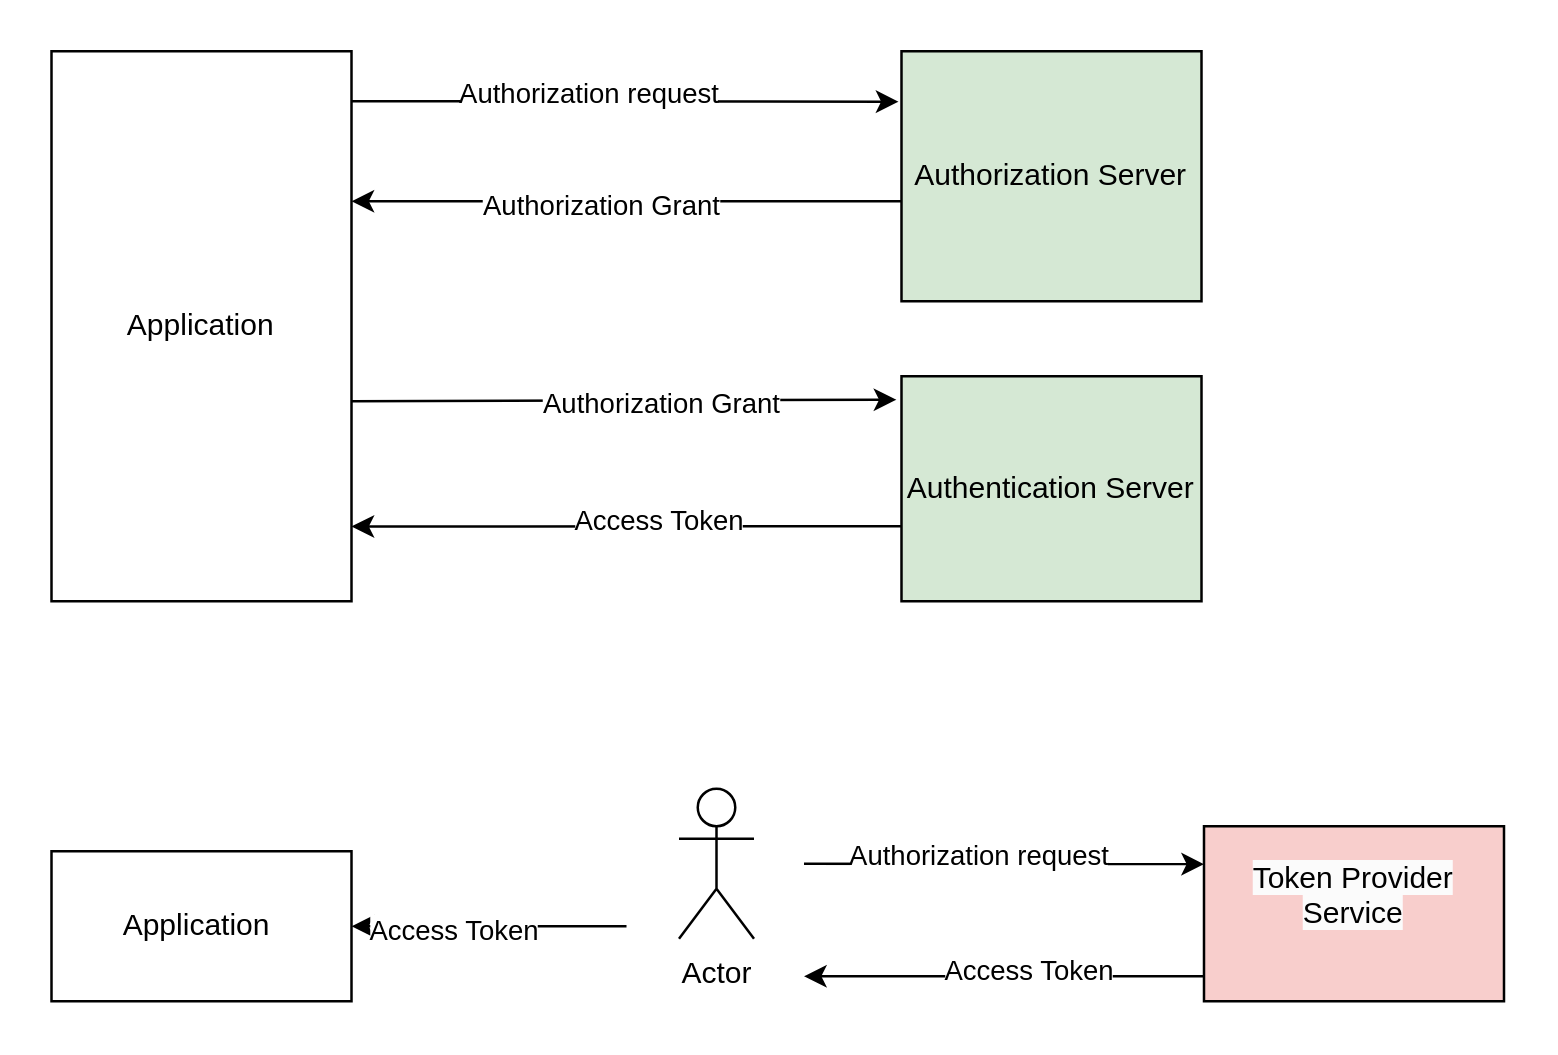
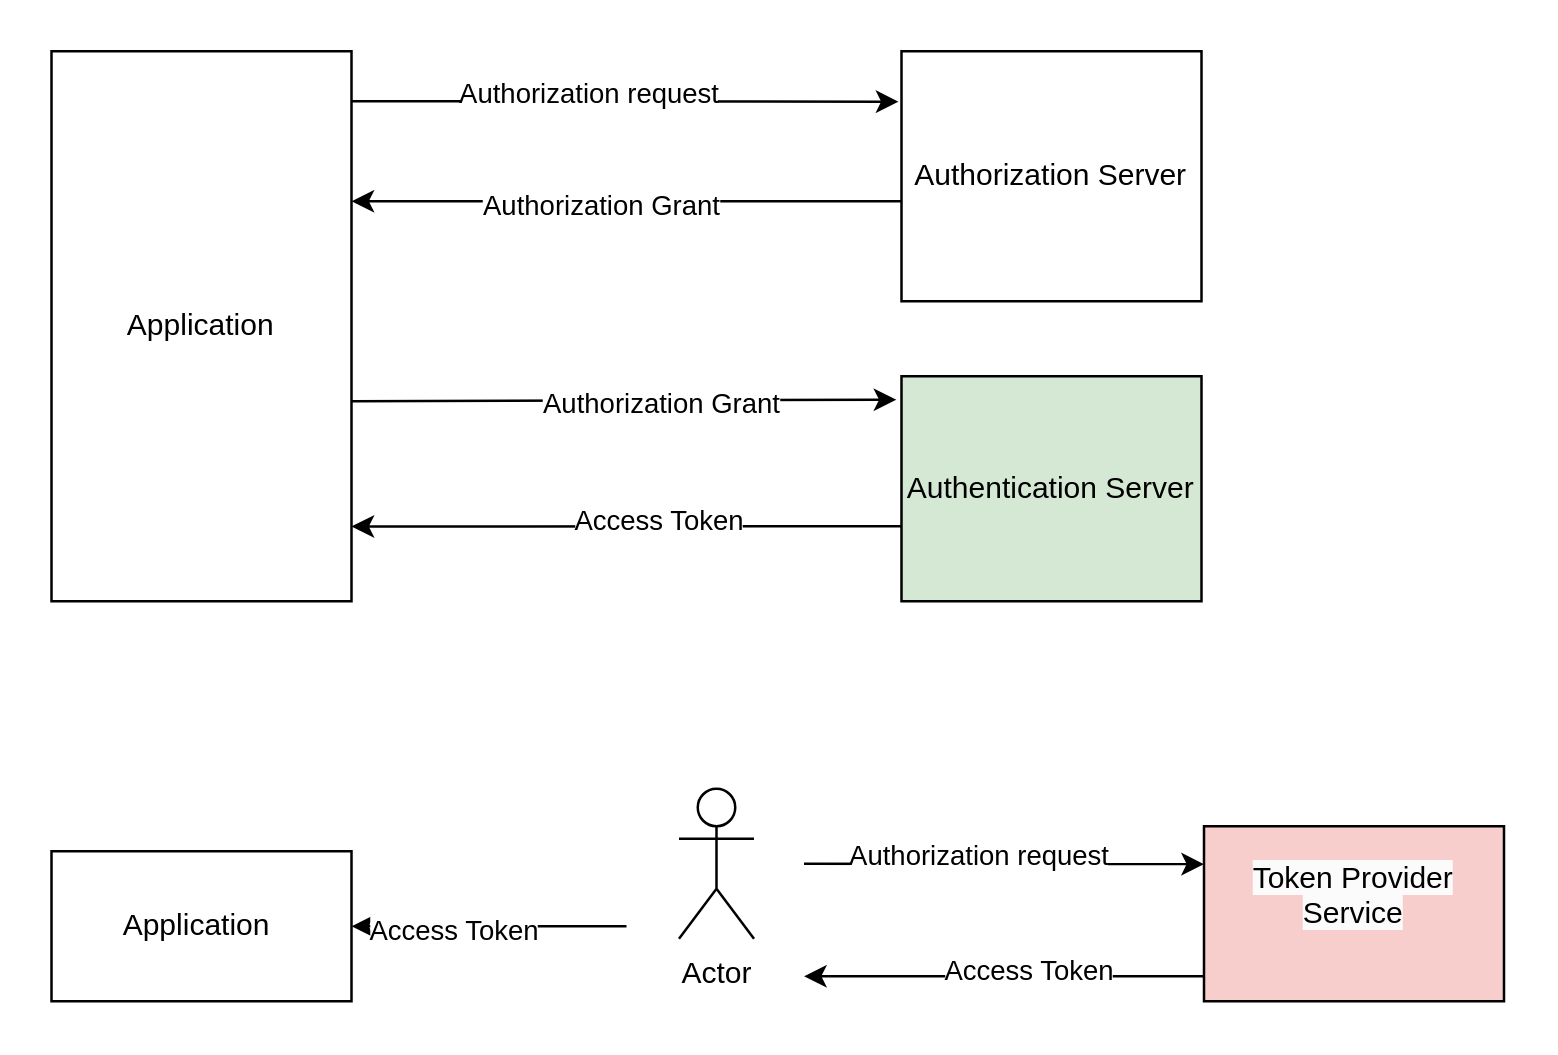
- <mxCell id="3" value="Authorization Server" style="rounded=0;whiteSpace=wrap;html=1;fillColor=#d5e8d4;" vertex="1" parent="1"><mxGeometry x="360" y="20" width="120" height="100" as="geometry" /></mxCell>
+ <mxCell id="3" value="Authorization Server" style="rounded=0;whiteSpace=wrap;html=1;" vertex="1" parent="1"><mxGeometry x="360" y="20" width="120" height="100" as="geometry" /></mxCell>
